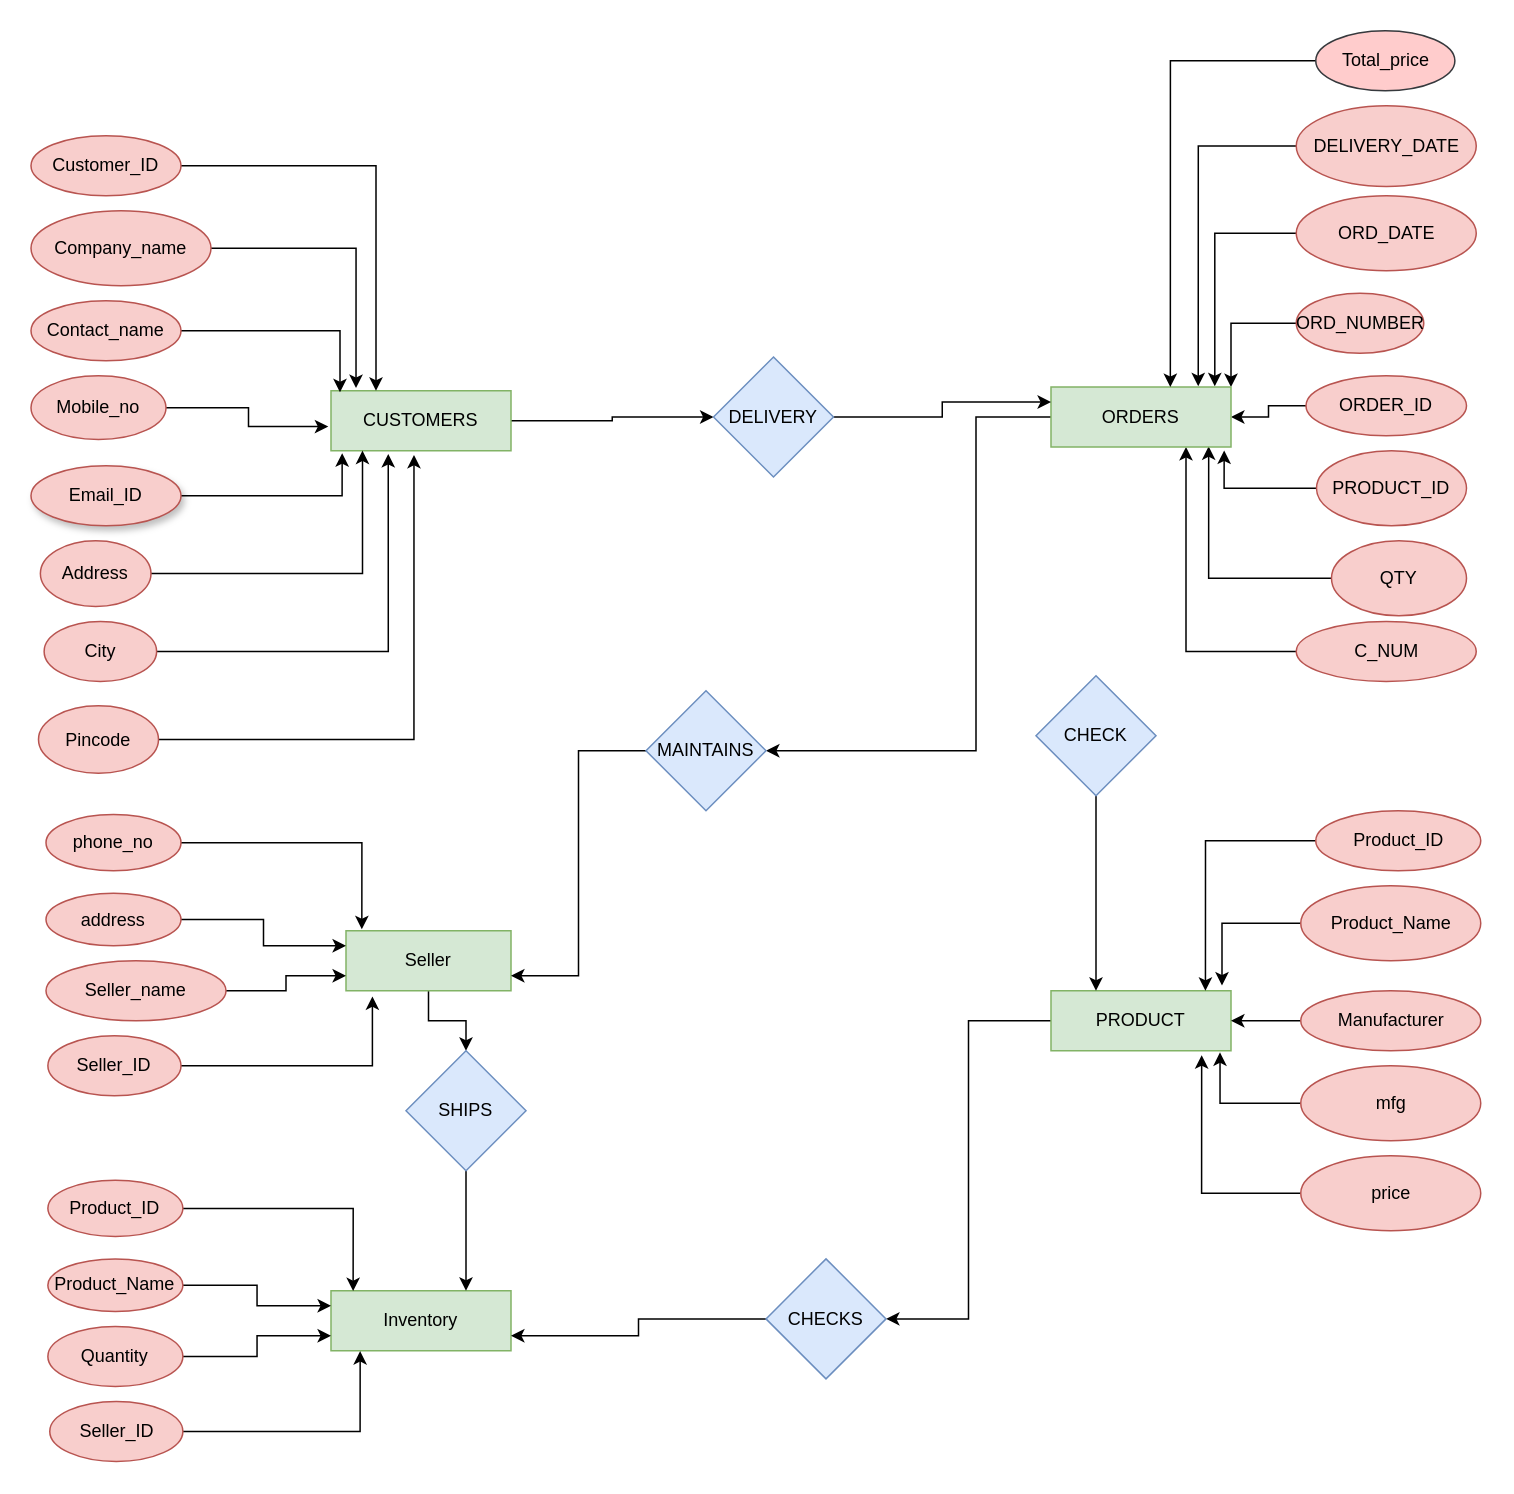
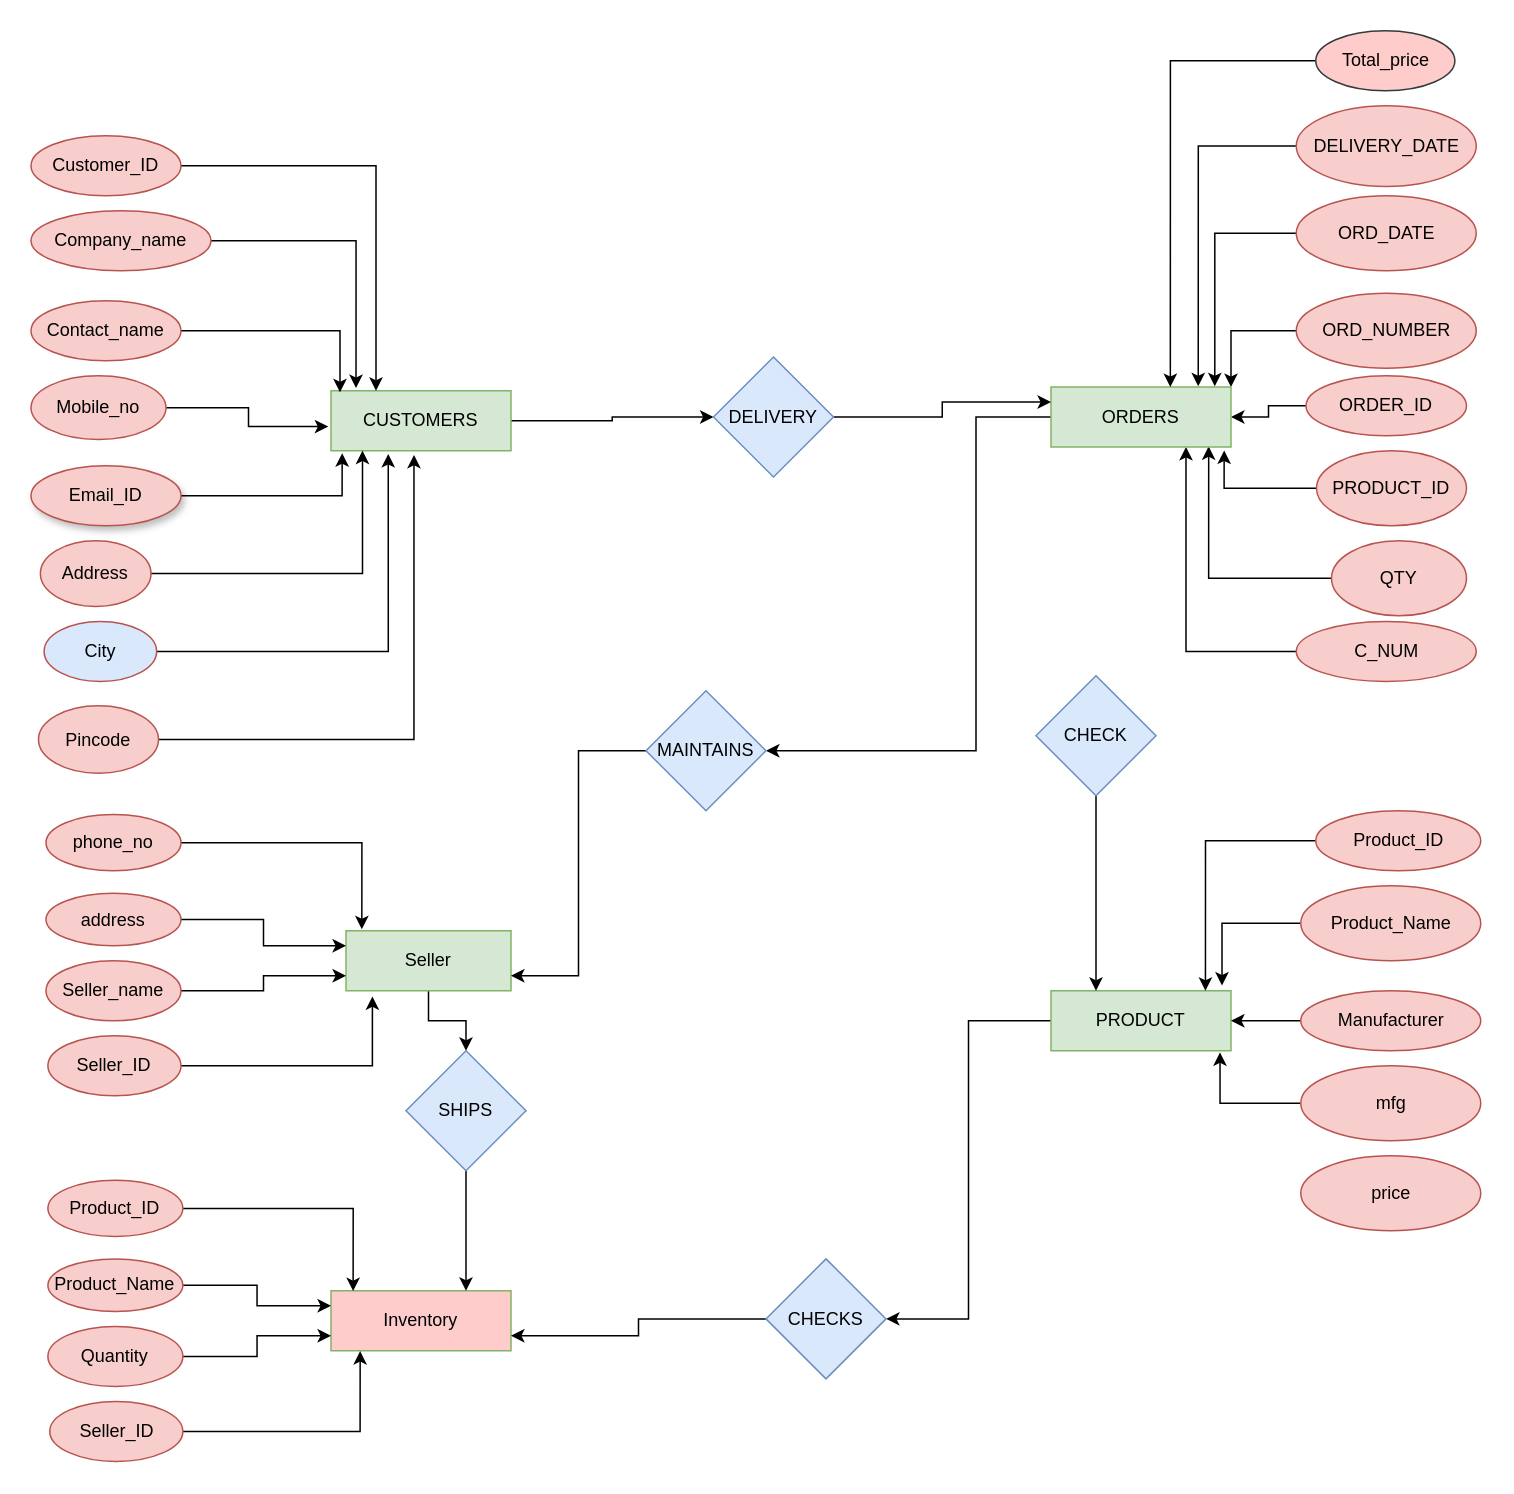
- <mxCell id="9" value="Company_name" style="ellipse;whiteSpace=wrap;html=1;fillColor=#f8cecc;strokeColor=#b85450;" parent="1" vertex="1"><mxGeometry x="20" y="140" width="120" height="50" as="geometry" /></mxCell>
+ <mxCell id="9" value="Company_name" style="ellipse;whiteSpace=wrap;html=1;fillColor=#f8cecc;strokeColor=#b85450;" parent="1" vertex="1"><mxGeometry x="20" y="140" width="120" height="40" as="geometry" /></mxCell>
- <mxCell id="33" value="ORD_NUMBER" style="ellipse;whiteSpace=wrap;html=1;fillColor=#f8cecc;strokeColor=#b85450;" parent="1" vertex="1"><mxGeometry x="863.5" y="195" width="85" height="40" as="geometry" /></mxCell>
+ <mxCell id="33" value="ORD_NUMBER" style="ellipse;whiteSpace=wrap;html=1;fillColor=#f8cecc;strokeColor=#b85450;" parent="1" vertex="1"><mxGeometry x="863.5" y="195" width="120" height="50" as="geometry" /></mxCell>
- <mxCell id="21" value="City" style="ellipse;whiteSpace=wrap;html=1;fillColor=#f8cecc;strokeColor=#b85450;" parent="1" vertex="1"><mxGeometry x="28.75" y="413.75" width="75" height="40" as="geometry" /></mxCell>
+ <mxCell id="21" value="City" style="ellipse;whiteSpace=wrap;html=1;fillColor=#dae8fc;strokeColor=#b85450;" parent="1" vertex="1"><mxGeometry x="28.75" y="413.75" width="75" height="40" as="geometry" /></mxCell>
- <mxCell id="57" value="Seller_name" style="ellipse;whiteSpace=wrap;html=1;fontSize=12;fillColor=#f8cecc;strokeColor=#b85450;" parent="1" vertex="1"><mxGeometry x="30" y="640" width="120" height="40" as="geometry" /></mxCell>
+ <mxCell id="57" value="Seller_name" style="ellipse;whiteSpace=wrap;html=1;fontSize=12;fillColor=#f8cecc;strokeColor=#b85450;" parent="1" vertex="1"><mxGeometry x="30" y="640" width="90" height="40" as="geometry" /></mxCell>
- <mxCell id="28" style="edgeStyle=orthogonalEdgeStyle;rounded=0;orthogonalLoop=1;jettySize=auto;html=1;entryX=0.837;entryY=1.075;entryDx=0;entryDy=0;entryPerimeter=0;fontSize=12;" parent="1" source="29" target="5" edge="1"><mxGeometry relative="1" as="geometry" /></mxCell>
- <mxCell id="60" value="&lt;font style=&quot;font-size: 12px;&quot;&gt;Inventory&lt;/font&gt;" style="rounded=0;whiteSpace=wrap;html=1;fontSize=12;fillColor=#d5e8d4;strokeColor=#82b366;" parent="1" vertex="1"><mxGeometry x="220" y="860" width="120" height="40" as="geometry" /></mxCell>
+ <mxCell id="60" value="&lt;font style=&quot;font-size: 12px;&quot;&gt;Inventory&lt;/font&gt;" style="rounded=0;whiteSpace=wrap;html=1;fontSize=12;fillColor=#ffcccc;strokeColor=#82b366;" parent="1" vertex="1"><mxGeometry x="220" y="860" width="120" height="40" as="geometry" /></mxCell>
